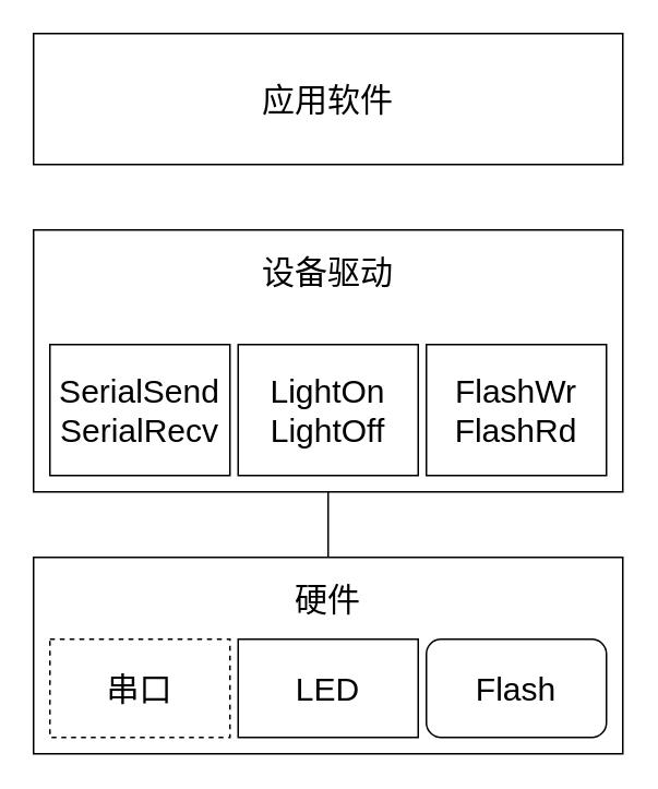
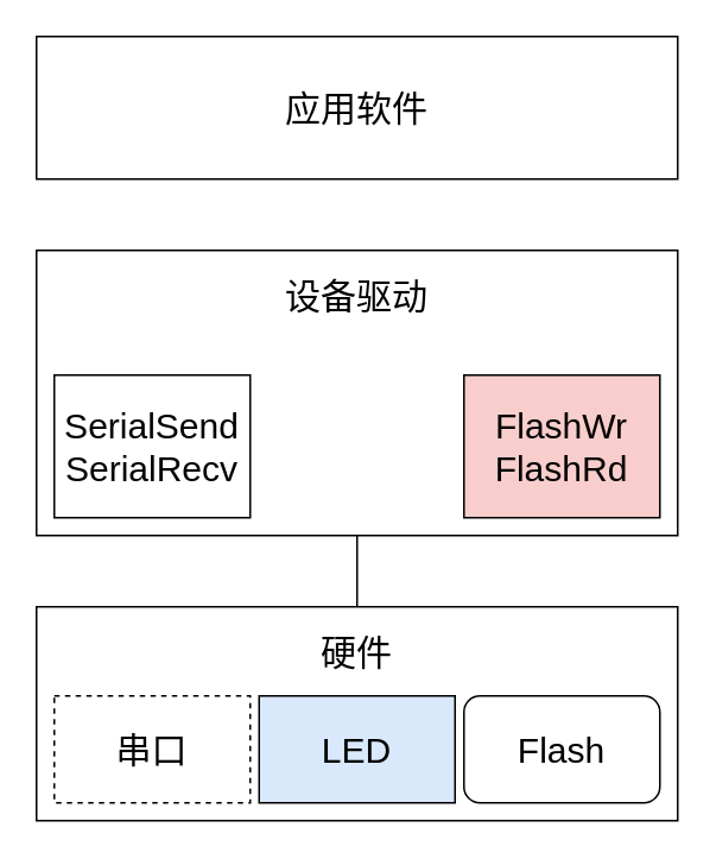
- <mxCell id="8" value="&lt;font style=&quot;font-size: 20px&quot;&gt;LightOn&lt;br&gt;LightOff&lt;br&gt;&lt;/font&gt;" style="rounded=0;whiteSpace=wrap;html=1;" vertex="1" parent="4"><mxGeometry x="125" y="70" width="110" height="80" as="geometry" /></mxCell>
- <mxCell id="9" value="&lt;font style=&quot;font-size: 20px&quot;&gt;FlashWr&lt;br&gt;FlashRd&lt;br&gt;&lt;/font&gt;" style="rounded=0;whiteSpace=wrap;html=1;" vertex="1" parent="4"><mxGeometry x="240" y="70" width="110" height="80" as="geometry" /></mxCell>
+ <mxCell id="9" value="&lt;font style=&quot;font-size: 20px&quot;&gt;FlashWr&lt;br&gt;FlashRd&lt;br&gt;&lt;/font&gt;" style="rounded=0;whiteSpace=wrap;html=1;fillColor=#f8cecc;" vertex="1" parent="4"><mxGeometry x="240" y="70" width="110" height="80" as="geometry" /></mxCell>
- <mxCell id="14" value="&lt;font style=&quot;font-size: 20px&quot;&gt;LED&lt;br&gt;&lt;/font&gt;" style="rounded=0;whiteSpace=wrap;html=1;" vertex="1" parent="10"><mxGeometry x="125" y="50" width="110" height="60" as="geometry" /></mxCell>
+ <mxCell id="14" value="&lt;font style=&quot;font-size: 20px&quot;&gt;LED&lt;br&gt;&lt;/font&gt;" style="rounded=0;whiteSpace=wrap;html=1;fillColor=#dae8fc;" vertex="1" parent="10"><mxGeometry x="125" y="50" width="110" height="60" as="geometry" /></mxCell>
